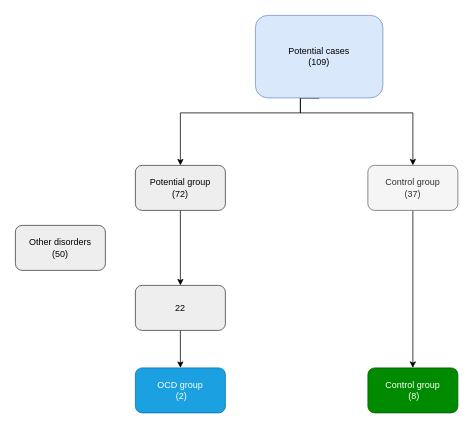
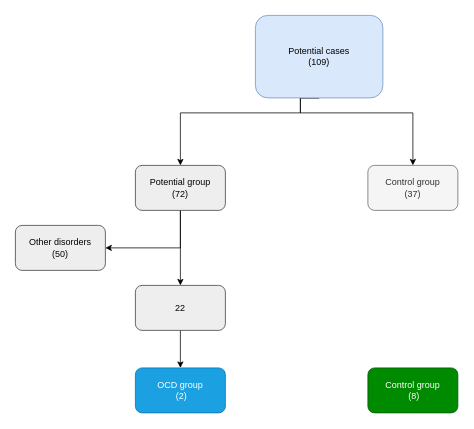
+ <mxCell id="12" style="edgeStyle=orthogonalEdgeStyle;rounded=0;orthogonalLoop=1;jettySize=auto;html=1;entryX=1;entryY=0.5;entryDx=0;entryDy=0;exitX=0.5;exitY=1;exitDx=0;exitDy=0;" edge="1" parent="1" source="13" target="9"><mxGeometry relative="1" as="geometry" /></mxCell>
- <mxCell id="5" style="edgeStyle=orthogonalEdgeStyle;rounded=0;orthogonalLoop=1;jettySize=auto;html=1;entryX=0.5;entryY=0;entryDx=0;entryDy=0;" edge="1" parent="1" source="6" target="10"><mxGeometry relative="1" as="geometry"><mxPoint x="590" y="500" as="targetPoint" /></mxGeometry></mxCell>
